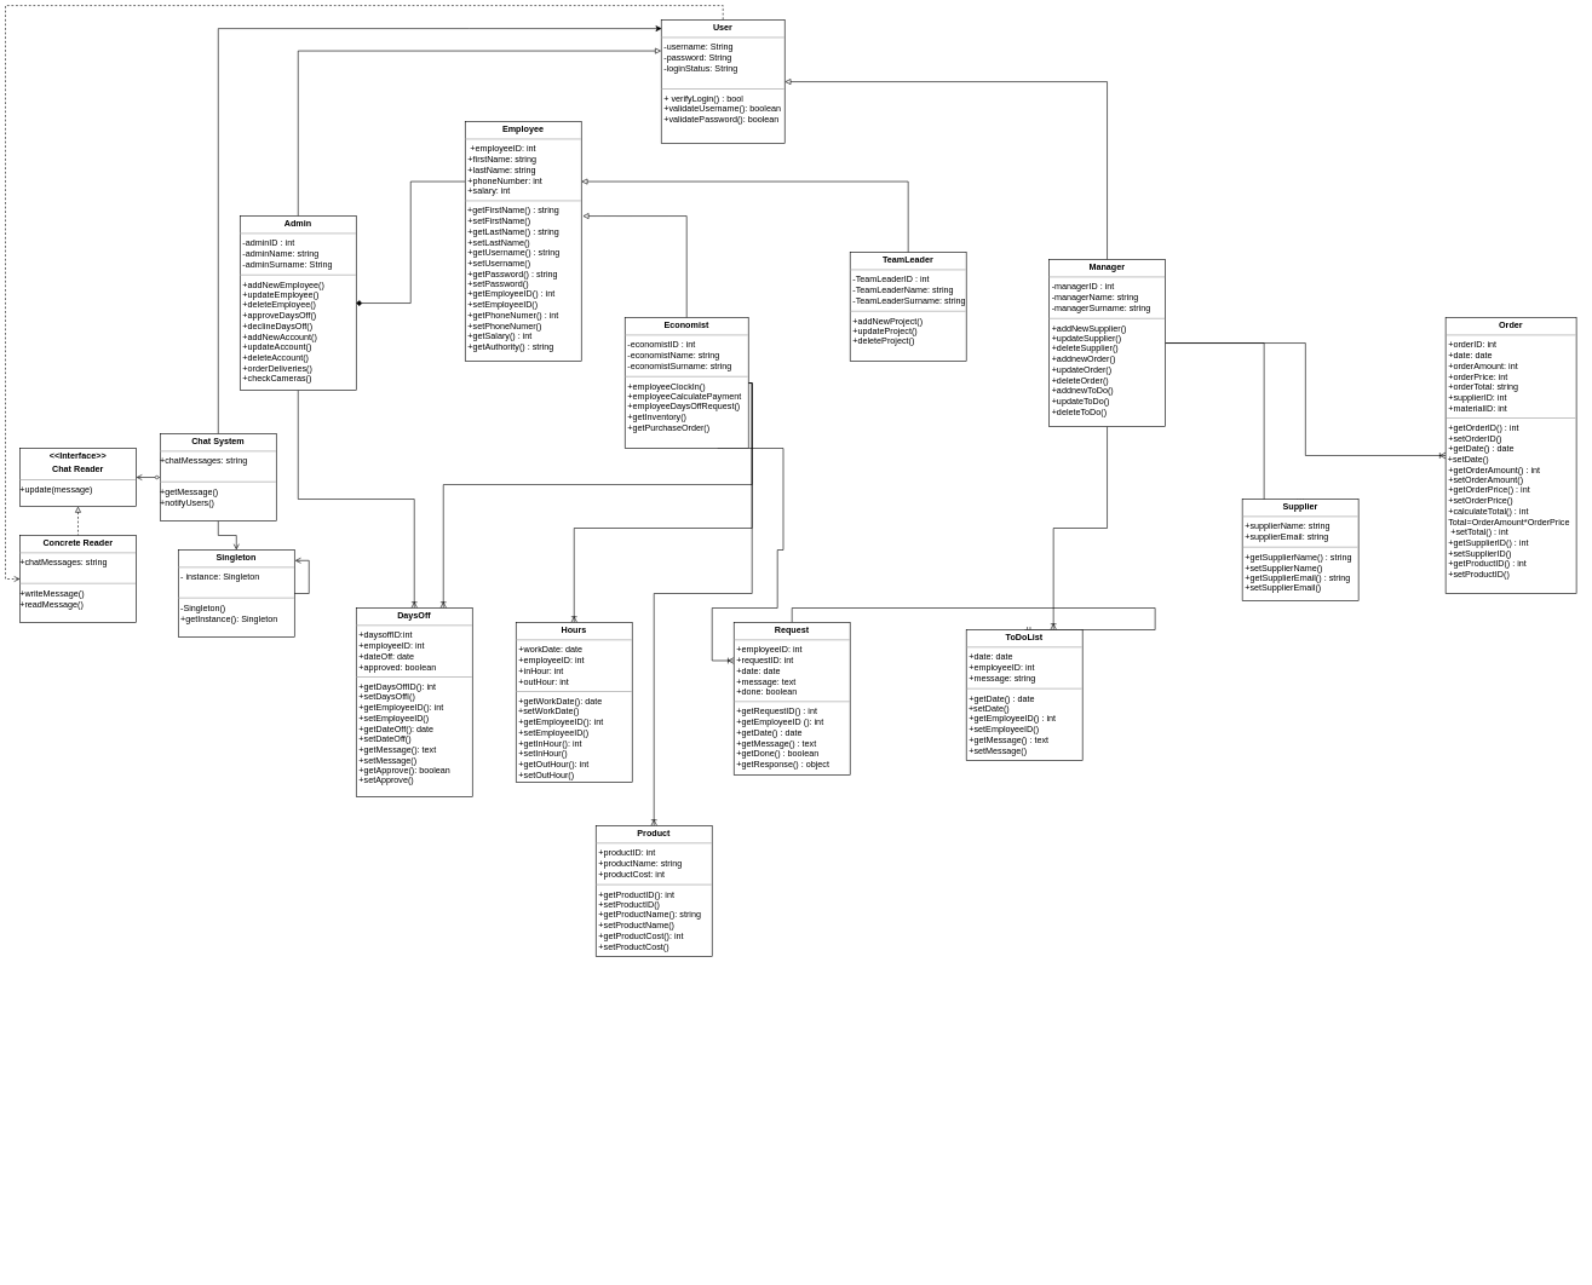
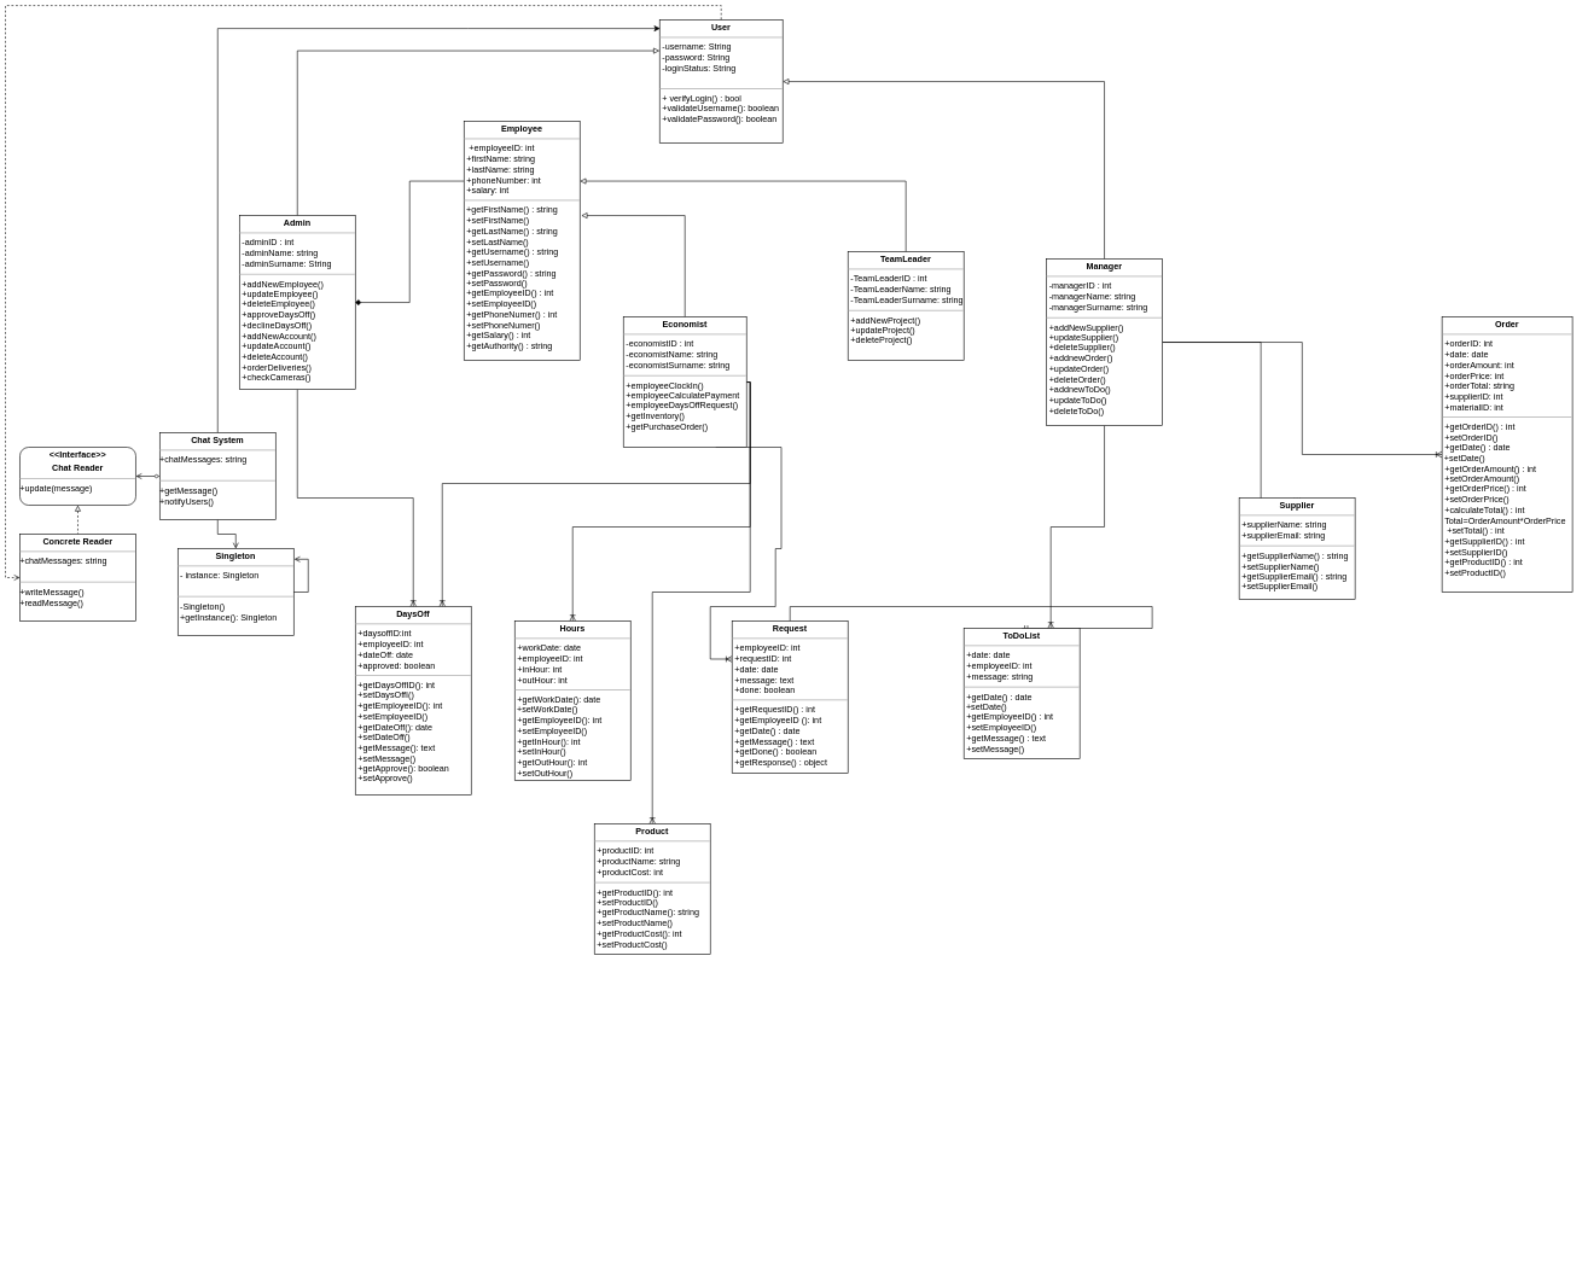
- <mxCell id="34" value="&lt;p style=&quot;margin: 0px ; margin-top: 4px ; text-align: center&quot;&gt;&lt;b&gt;&amp;lt;&amp;lt;Interface&amp;gt;&amp;gt;&lt;/b&gt;&lt;/p&gt;&lt;p style=&quot;margin: 0px ; margin-top: 4px ; text-align: center&quot;&gt;&lt;b&gt;Chat Reader&lt;br&gt;&lt;/b&gt;&lt;/p&gt;&lt;hr size=&quot;1&quot;&gt;&lt;div&gt;+update(message)&lt;/div&gt;" style="verticalAlign=top;align=left;overflow=fill;fontSize=12;fontFamily=Helvetica;html=1;" vertex="1" parent="1"><mxGeometry x="20" y="610" width="160" height="80" as="geometry" /></mxCell>
+ <mxCell id="34" value="&lt;p style=&quot;margin: 0px ; margin-top: 4px ; text-align: center&quot;&gt;&lt;b&gt;&amp;lt;&amp;lt;Interface&amp;gt;&amp;gt;&lt;/b&gt;&lt;/p&gt;&lt;p style=&quot;margin: 0px ; margin-top: 4px ; text-align: center&quot;&gt;&lt;b&gt;Chat Reader&lt;br&gt;&lt;/b&gt;&lt;/p&gt;&lt;hr size=&quot;1&quot;&gt;&lt;div&gt;+update(message)&lt;/div&gt;" style="verticalAlign=top;align=left;overflow=fill;fontSize=12;fontFamily=Helvetica;html=1;rounded=1;" vertex="1" parent="1"><mxGeometry x="20" y="610" width="160" height="80" as="geometry" /></mxCell>
